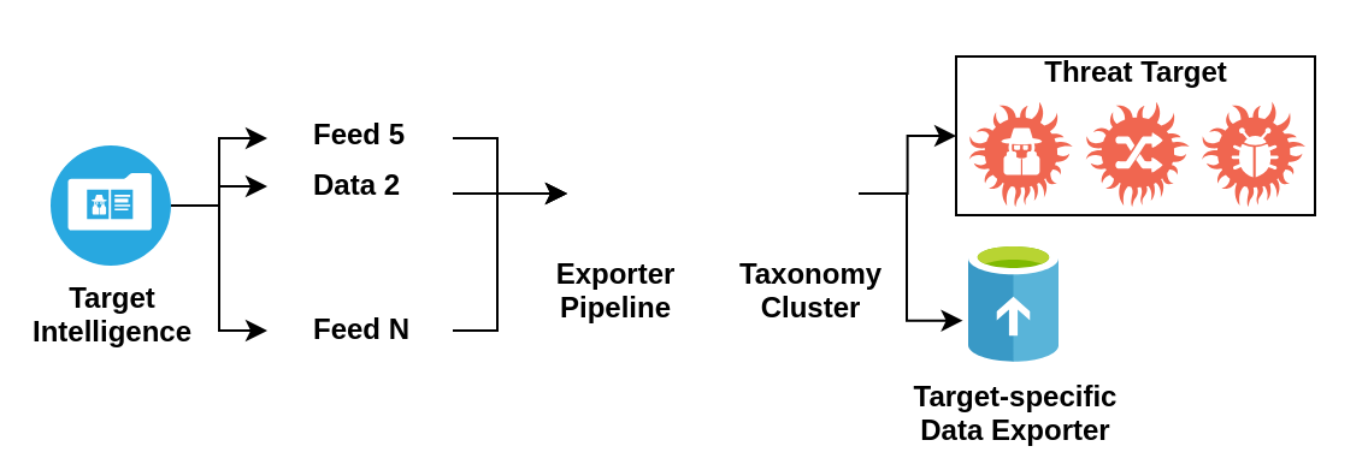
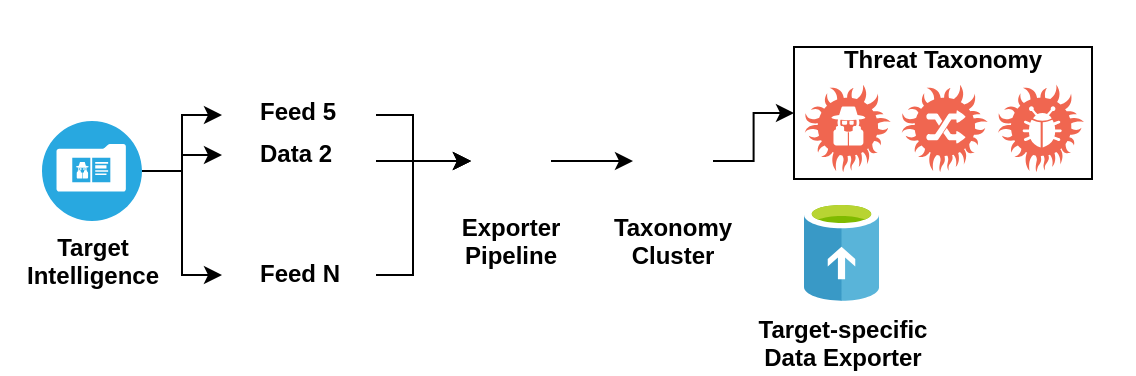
- <mxCell id="29" value="&lt;div style=&quot;font-size: 12px&quot; align=&quot;center&quot;&gt;&lt;font style=&quot;font-size: 12px&quot;&gt;Threat Target&lt;/font&gt;&lt;/div&gt;" style="text;html=1;resizable=0;points=[];autosize=1;align=center;verticalAlign=top;spacingTop=-4;fontStyle=1;fontSize=14;" vertex="1" parent="27"><mxGeometry x="22.382" width="104" height="17" as="geometry" /></mxCell>
+ <mxCell id="29" value="&lt;div style=&quot;font-size: 12px&quot; align=&quot;center&quot;&gt;&lt;font style=&quot;font-size: 12px&quot;&gt;Threat Taxonomy&lt;/font&gt;&lt;/div&gt;" style="text;html=1;resizable=0;points=[];autosize=1;align=center;verticalAlign=top;spacingTop=-4;fontStyle=1;fontSize=14;" vertex="1" parent="27"><mxGeometry x="22.382" width="104" height="17" as="geometry" /></mxCell>
+ <mxCell id="6" style="edgeStyle=orthogonalEdgeStyle;rounded=0;orthogonalLoop=1;jettySize=auto;html=1;entryX=0;entryY=0.5;entryDx=0;entryDy=0;endArrow=classic;endFill=1;strokeColor=#000000;" edge="1" parent="3" source="4" target="5"><mxGeometry relative="1" as="geometry" /></mxCell>
- <mxCell id="35" style="edgeStyle=orthogonalEdgeStyle;rounded=0;orthogonalLoop=1;jettySize=auto;html=1;endArrow=classic;endFill=1;strokeColor=#000000;entryX=-0.072;entryY=0.647;entryDx=0;entryDy=0;entryPerimeter=0;" edge="1" parent="2" source="5" target="26"><mxGeometry relative="1" as="geometry"><mxPoint x="423.5" y="112" as="targetPoint" /><Array as="points"><mxPoint x="355.5" y="60" /><mxPoint x="355.5" y="113" /></Array></mxGeometry></mxCell>
